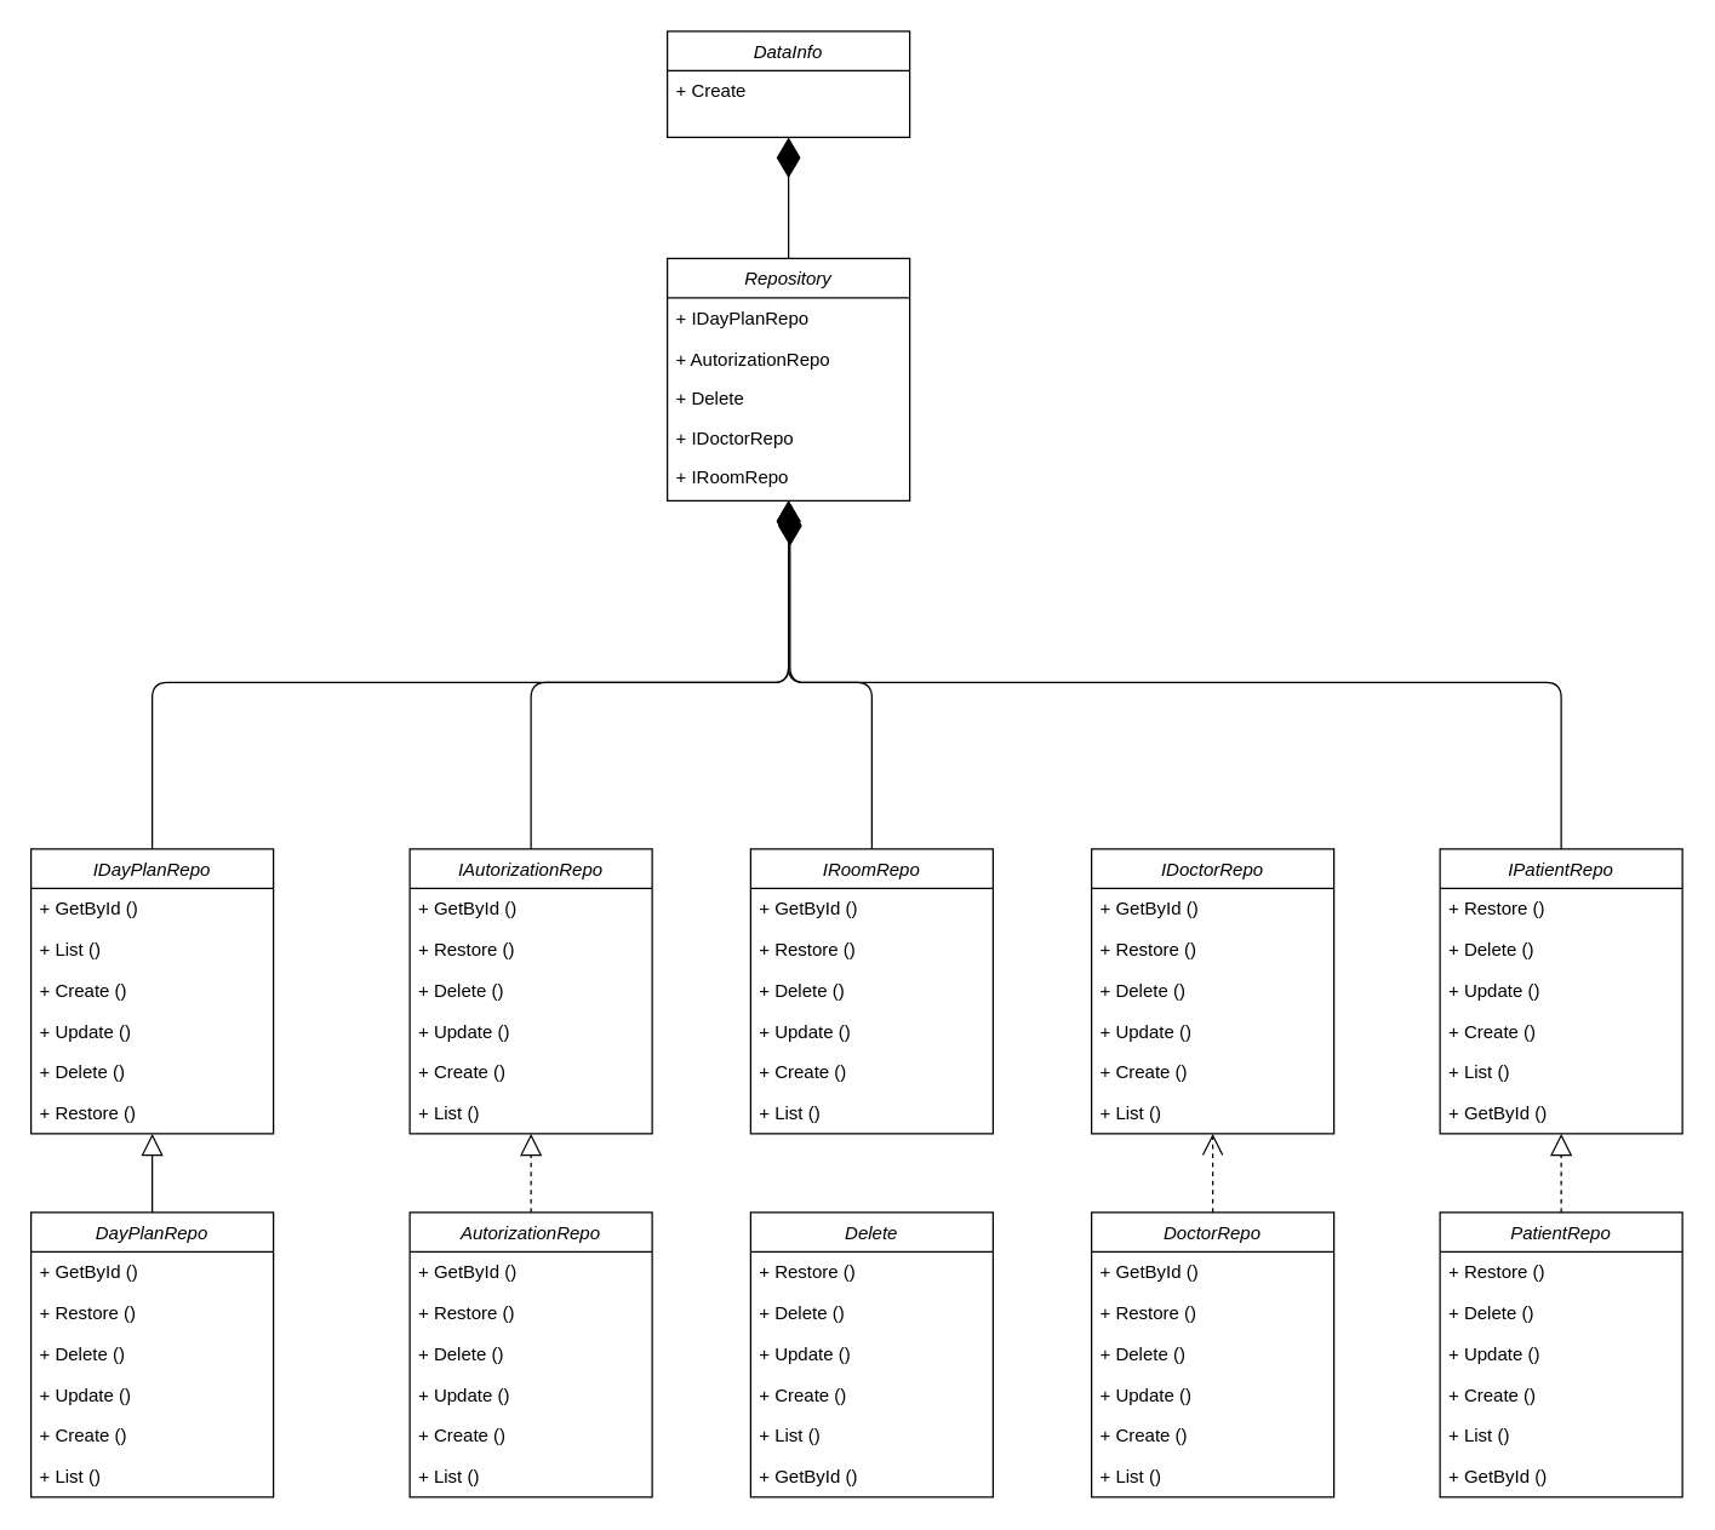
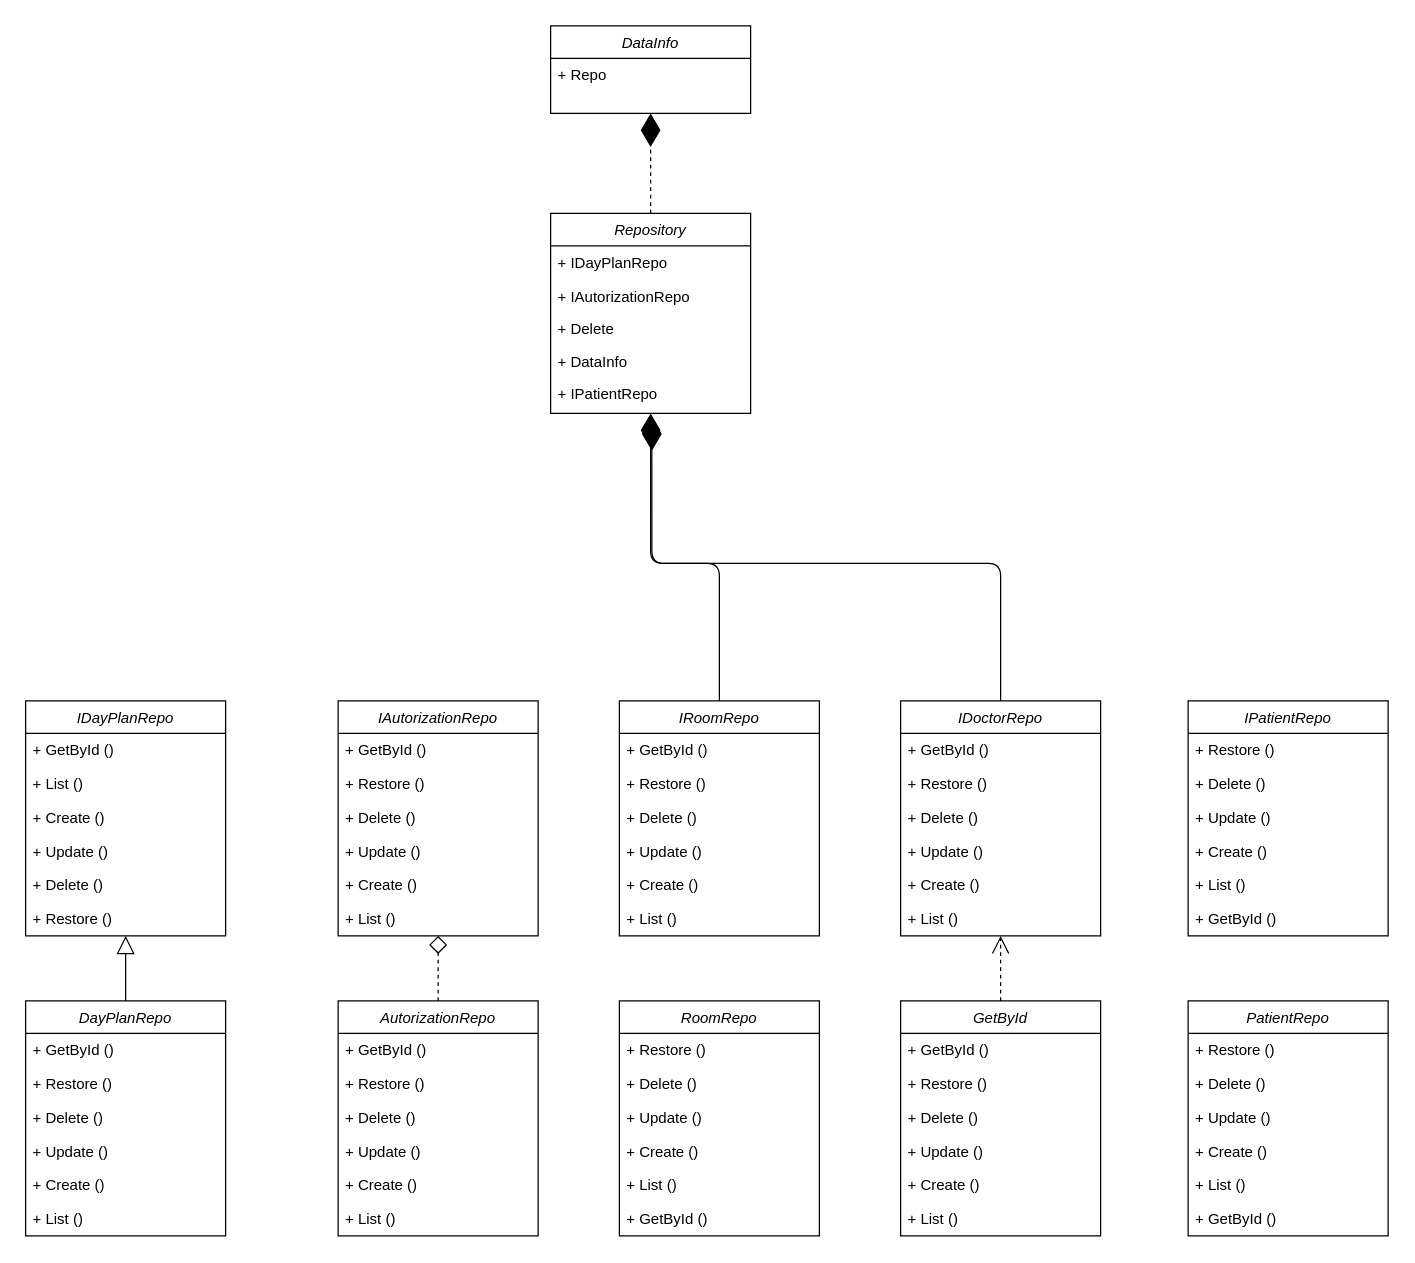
- <mxCell id="88" value="+ Create" style="text;align=left;verticalAlign=top;spacingLeft=4;spacingRight=4;overflow=hidden;rotatable=0;points=[[0,0.5],[1,0.5]];portConstraint=eastwest;rounded=0;shadow=0;html=0;" vertex="1" parent="87"><mxGeometry y="26" width="160" height="27" as="geometry" /></mxCell>
+ <mxCell id="88" value="+ Repo" style="text;align=left;verticalAlign=top;spacingLeft=4;spacingRight=4;overflow=hidden;rotatable=0;points=[[0,0.5],[1,0.5]];portConstraint=eastwest;rounded=0;shadow=0;html=0;" vertex="1" parent="87"><mxGeometry y="26" width="160" height="27" as="geometry" /></mxCell>
- <mxCell id="89" value="" style="endArrow=diamondThin;endFill=1;endSize=24;html=1;entryX=0.5;entryY=1;entryDx=0;entryDy=0;exitX=0.5;exitY=0;exitDx=0;exitDy=0;" edge="1" parent="1" source="2" target="87"><mxGeometry width="160" relative="1" as="geometry"><mxPoint x="680" y="230" as="sourcePoint" /><mxPoint x="840" y="230" as="targetPoint" /></mxGeometry></mxCell>
+ <mxCell id="89" value="" style="endArrow=diamondThin;endFill=1;endSize=24;html=1;entryX=0.5;entryY=1;entryDx=0;entryDy=0;exitX=0.5;exitY=0;exitDx=0;exitDy=0;dashed=1;" edge="1" parent="1" source="2" target="87"><mxGeometry width="160" relative="1" as="geometry"><mxPoint x="680" y="230" as="sourcePoint" /><mxPoint x="840" y="230" as="targetPoint" /></mxGeometry></mxCell>
- <mxCell id="4" value="+ AutorizationRepo" style="text;align=left;verticalAlign=top;spacingLeft=4;spacingRight=4;overflow=hidden;rotatable=0;points=[[0,0.5],[1,0.5]];portConstraint=eastwest;rounded=0;shadow=0;html=0;" vertex="1" parent="2"><mxGeometry y="53" width="160" height="26" as="geometry" /></mxCell>
+ <mxCell id="4" value="+ IAutorizationRepo" style="text;align=left;verticalAlign=top;spacingLeft=4;spacingRight=4;overflow=hidden;rotatable=0;points=[[0,0.5],[1,0.5]];portConstraint=eastwest;rounded=0;shadow=0;html=0;" vertex="1" parent="2"><mxGeometry y="53" width="160" height="26" as="geometry" /></mxCell>
- <mxCell id="6" value="+ IDoctorRepo" style="text;align=left;verticalAlign=top;spacingLeft=4;spacingRight=4;overflow=hidden;rotatable=0;points=[[0,0.5],[1,0.5]];portConstraint=eastwest;rounded=0;shadow=0;html=0;" vertex="1" parent="2"><mxGeometry y="105" width="160" height="26" as="geometry" /></mxCell>
+ <mxCell id="6" value="+ DataInfo" style="text;align=left;verticalAlign=top;spacingLeft=4;spacingRight=4;overflow=hidden;rotatable=0;points=[[0,0.5],[1,0.5]];portConstraint=eastwest;rounded=0;shadow=0;html=0;" vertex="1" parent="2"><mxGeometry y="105" width="160" height="26" as="geometry" /></mxCell>
- <mxCell id="7" value="+ IRoomRepo" style="text;align=left;verticalAlign=top;spacingLeft=4;spacingRight=4;overflow=hidden;rotatable=0;points=[[0,0.5],[1,0.5]];portConstraint=eastwest;rounded=0;shadow=0;html=0;" vertex="1" parent="2"><mxGeometry y="131" width="160" height="26" as="geometry" /></mxCell>
+ <mxCell id="7" value="+ IPatientRepo" style="text;align=left;verticalAlign=top;spacingLeft=4;spacingRight=4;overflow=hidden;rotatable=0;points=[[0,0.5],[1,0.5]];portConstraint=eastwest;rounded=0;shadow=0;html=0;" vertex="1" parent="2"><mxGeometry y="131" width="160" height="26" as="geometry" /></mxCell>
- <mxCell id="15" value="" style="endArrow=diamondThin;endFill=1;endSize=24;html=1;entryX=0.5;entryY=1;entryDx=0;entryDy=0;exitX=0.5;exitY=0;exitDx=0;exitDy=0;" edge="1" parent="1" source="8" target="2"><mxGeometry width="160" relative="1" as="geometry"><mxPoint x="410" y="510" as="sourcePoint" /><mxPoint x="570" y="510" as="targetPoint" /><Array as="points"><mxPoint x="100" y="450" /><mxPoint x="520" y="450" /></Array></mxGeometry></mxCell>
- <mxCell id="86" value="" style="endArrow=diamondThin;endFill=1;endSize=24;html=1;entryX=0.5;entryY=1;entryDx=0;entryDy=0;exitX=0.5;exitY=0;exitDx=0;exitDy=0;" edge="1" parent="1" source="71" target="2"><mxGeometry width="160" relative="1" as="geometry"><mxPoint x="890" y="410" as="sourcePoint" /><mxPoint x="1050" y="410" as="targetPoint" /><Array as="points"><mxPoint x="1030" y="450" /><mxPoint x="520" y="450" /></Array></mxGeometry></mxCell>
- <mxCell id="39" value="" style="endArrow=diamondThin;endFill=1;endSize=24;html=1;entryX=0.5;entryY=1;entryDx=0;entryDy=0;exitX=0.5;exitY=0;exitDx=0;exitDy=0;" edge="1" parent="1" source="24" target="2"><mxGeometry width="160" relative="1" as="geometry"><mxPoint x="460" y="570" as="sourcePoint" /><mxPoint x="880" y="170" as="targetPoint" /><Array as="points"><mxPoint x="350" y="450" /><mxPoint x="520" y="450" /></Array></mxGeometry></mxCell>
+ <mxCell id="70" value="" style="endArrow=diamondThin;endFill=1;endSize=24;html=1;entryX=0.5;entryY=1;entryDx=0;entryDy=0;exitX=0.5;exitY=0;exitDx=0;exitDy=0;" edge="1" parent="1" source="55" target="2"><mxGeometry width="160" relative="1" as="geometry"><mxPoint x="770" y="420" as="sourcePoint" /><mxPoint x="930" y="420" as="targetPoint" /><Array as="points"><mxPoint x="800" y="450" /><mxPoint x="520" y="450" /></Array></mxGeometry></mxCell>
- <mxCell id="38" value="" style="endArrow=block;dashed=1;endFill=0;endSize=12;html=1;entryX=0.5;entryY=1;entryDx=0;entryDy=0;exitX=0.5;exitY=0;exitDx=0;exitDy=0;" edge="1" parent="1" source="31" target="24"><mxGeometry width="160" relative="1" as="geometry"><mxPoint x="450" y="820" as="sourcePoint" /><mxPoint x="610" y="820" as="targetPoint" /></mxGeometry></mxCell>
+ <mxCell id="38" value="" style="endArrow=diamond;dashed=1;endFill=0;endSize=12;html=1;entryX=0.5;entryY=1;entryDx=0;entryDy=0;exitX=0.5;exitY=0;exitDx=0;exitDy=0;" edge="1" parent="1" source="31" target="24"><mxGeometry width="160" relative="1" as="geometry"><mxPoint x="450" y="820" as="sourcePoint" /><mxPoint x="610" y="820" as="targetPoint" /></mxGeometry></mxCell>
- <mxCell id="85" value="" style="endArrow=block;dashed=1;endFill=0;endSize=12;html=1;entryX=0.5;entryY=1;entryDx=0;entryDy=0;exitX=0.5;exitY=0;exitDx=0;exitDy=0;" edge="1" parent="1" source="78" target="71"><mxGeometry width="160" relative="1" as="geometry"><mxPoint x="1130" y="820" as="sourcePoint" /><mxPoint x="1290" y="820" as="targetPoint" /></mxGeometry></mxCell>
- <mxCell id="47" value="Delete" style="swimlane;fontStyle=2;align=center;verticalAlign=top;childLayout=stackLayout;horizontal=1;startSize=26;horizontalStack=0;resizeParent=1;resizeLast=0;collapsible=1;marginBottom=0;rounded=0;shadow=0;strokeWidth=1;" vertex="1" parent="1"><mxGeometry x="495" y="800" width="160" height="188" as="geometry"><mxRectangle x="220" y="120" width="160" height="26" as="alternateBounds" /></mxGeometry></mxCell>
+ <mxCell id="47" value="RoomRepo" style="swimlane;fontStyle=2;align=center;verticalAlign=top;childLayout=stackLayout;horizontal=1;startSize=26;horizontalStack=0;resizeParent=1;resizeLast=0;collapsible=1;marginBottom=0;rounded=0;shadow=0;strokeWidth=1;" vertex="1" parent="1"><mxGeometry x="495" y="800" width="160" height="188" as="geometry"><mxRectangle x="220" y="120" width="160" height="26" as="alternateBounds" /></mxGeometry></mxCell>
- <mxCell id="62" value="DoctorRepo" style="swimlane;fontStyle=2;align=center;verticalAlign=top;childLayout=stackLayout;horizontal=1;startSize=26;horizontalStack=0;resizeParent=1;resizeLast=0;collapsible=1;marginBottom=0;rounded=0;shadow=0;strokeWidth=1;" vertex="1" parent="1"><mxGeometry x="720" y="800" width="160" height="188" as="geometry"><mxRectangle x="220" y="120" width="160" height="26" as="alternateBounds" /></mxGeometry></mxCell>
+ <mxCell id="62" value="GetById" style="swimlane;fontStyle=2;align=center;verticalAlign=top;childLayout=stackLayout;horizontal=1;startSize=26;horizontalStack=0;resizeParent=1;resizeLast=0;collapsible=1;marginBottom=0;rounded=0;shadow=0;strokeWidth=1;" vertex="1" parent="1"><mxGeometry x="720" y="800" width="160" height="188" as="geometry"><mxRectangle x="220" y="120" width="160" height="26" as="alternateBounds" /></mxGeometry></mxCell>
